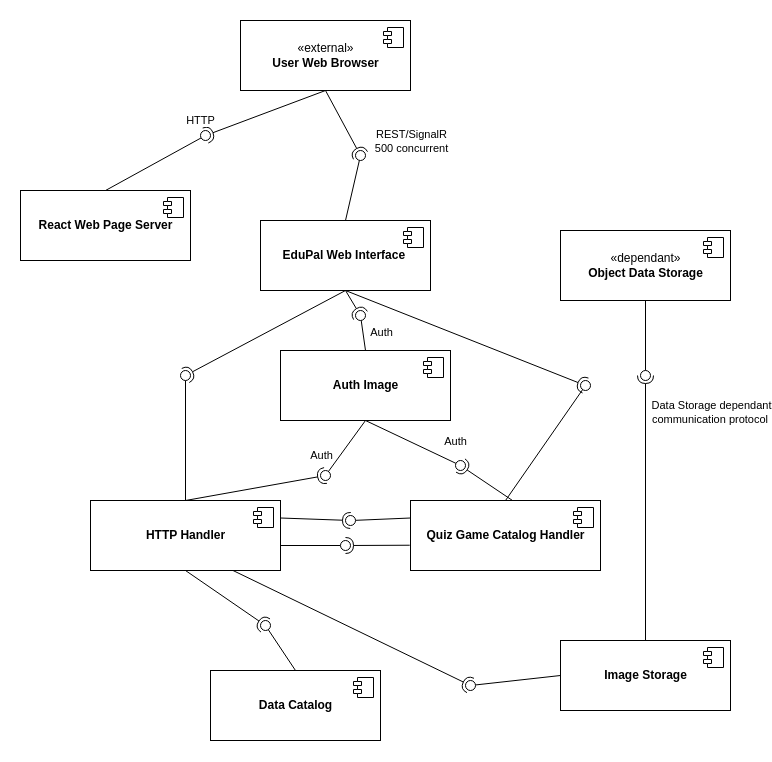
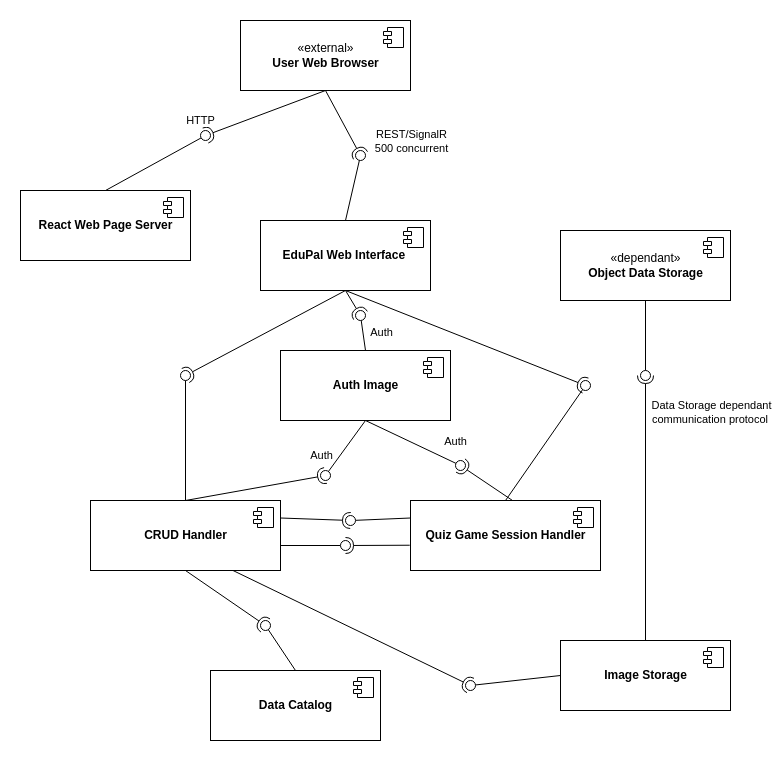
- <mxCell id="30" value="&lt;b&gt;HTTP Handler&lt;/b&gt;" style="html=1;dropTarget=0;" vertex="1" parent="1"><mxGeometry x="90" y="500" width="190" height="70" as="geometry" /></mxCell>
+ <mxCell id="30" value="&lt;b&gt;CRUD Handler&lt;/b&gt;" style="html=1;dropTarget=0;" vertex="1" parent="1"><mxGeometry x="90" y="500" width="190" height="70" as="geometry" /></mxCell>
- <mxCell id="28" value="&lt;b&gt;Quiz Game Catalog Handler&lt;/b&gt;" style="html=1;dropTarget=0;" vertex="1" parent="1"><mxGeometry x="410" y="500" width="190" height="70" as="geometry" /></mxCell>
+ <mxCell id="28" value="&lt;b&gt;Quiz Game Session Handler&lt;/b&gt;" style="html=1;dropTarget=0;" vertex="1" parent="1"><mxGeometry x="410" y="500" width="190" height="70" as="geometry" /></mxCell>
